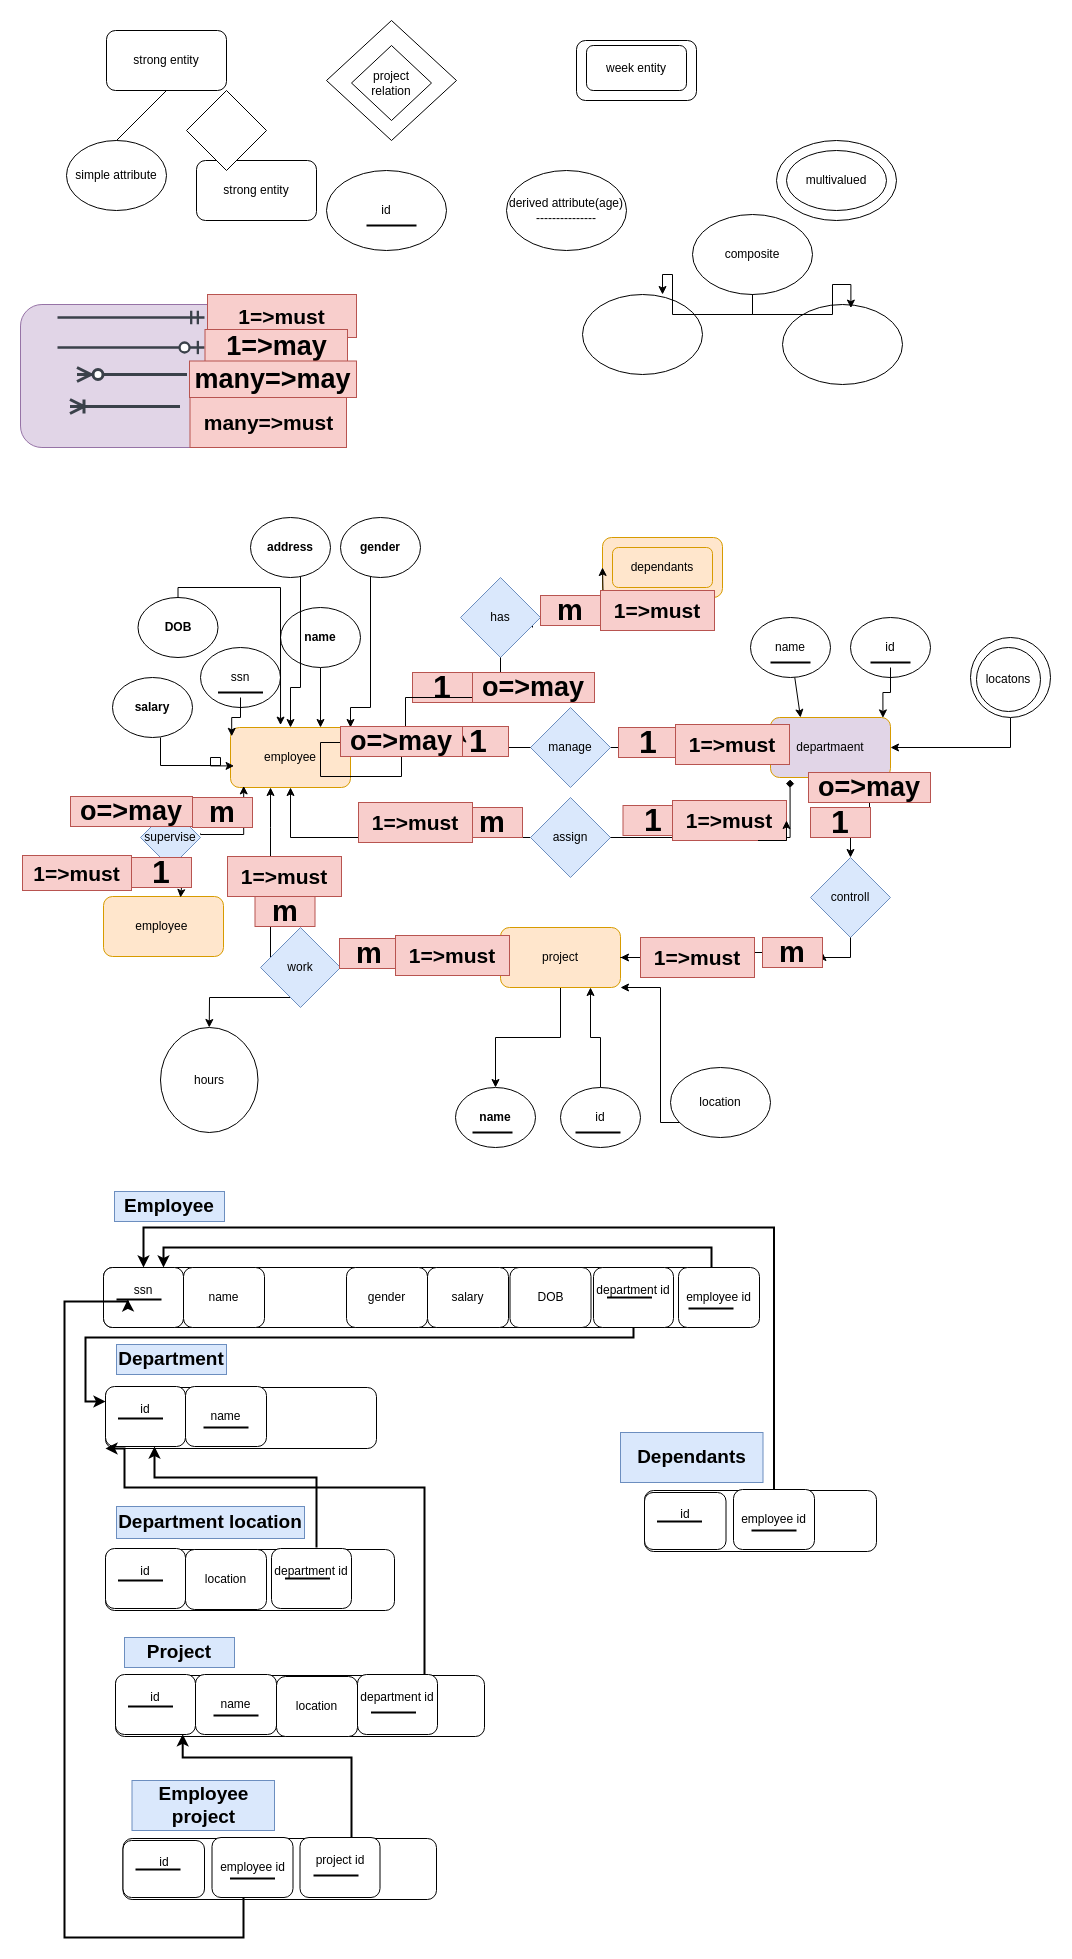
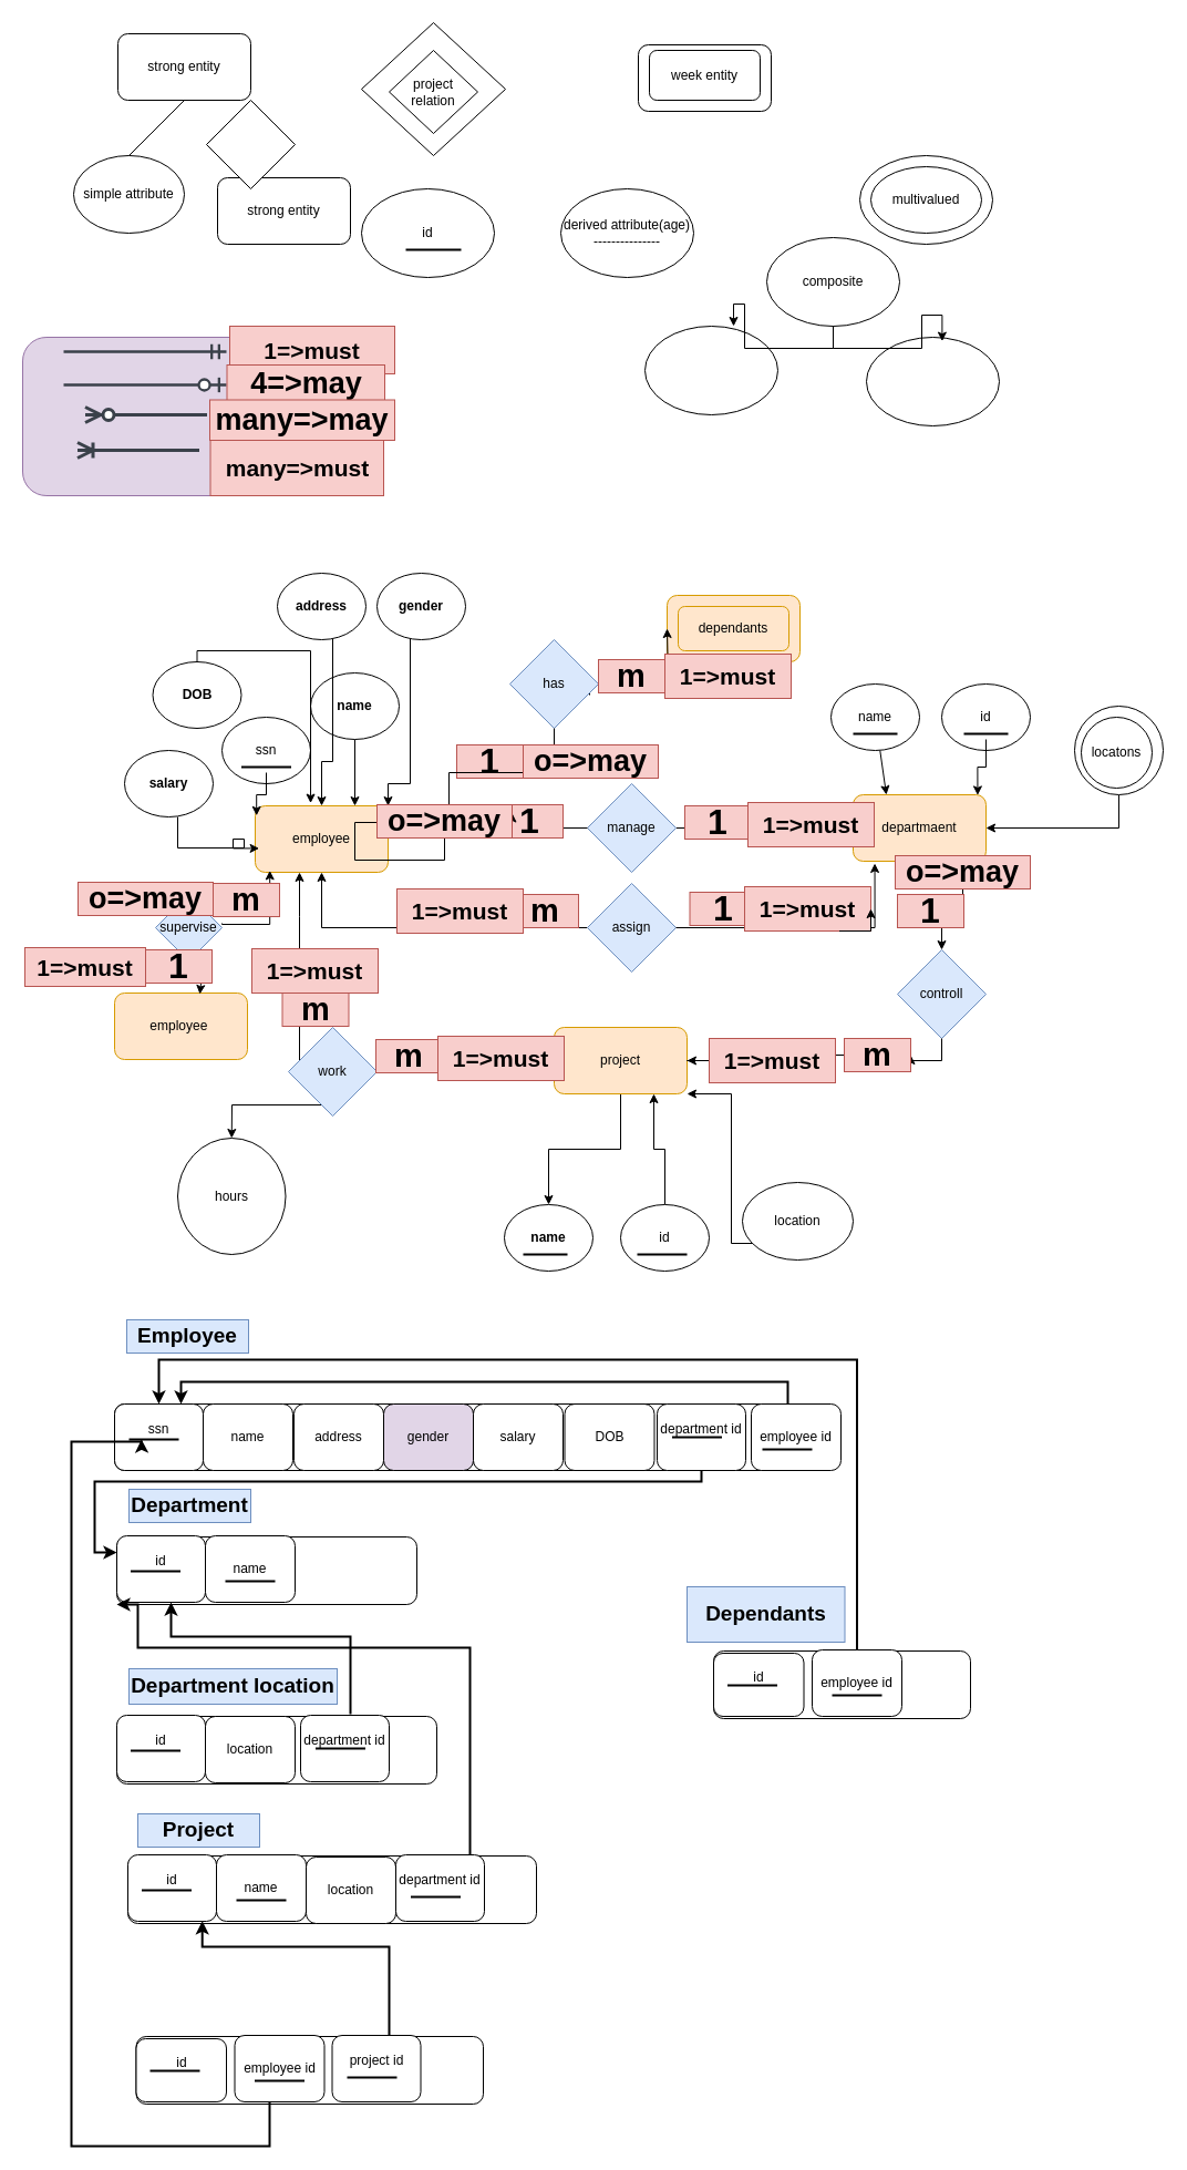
- <mxCell id="112" value="&lt;font size=&quot;1&quot; style=&quot;&quot;&gt;&lt;b style=&quot;font-size: 27px;&quot;&gt;1=&amp;gt;may&lt;/b&gt;&lt;/font&gt;" style="text;html=1;align=center;verticalAlign=middle;whiteSpace=wrap;rounded=0;fillColor=#f8cecc;strokeColor=#b85450;" vertex="1" parent="1"><mxGeometry x="204.5" y="329" width="142.5" height="33" as="geometry" /></mxCell>
+ <mxCell id="112" value="&lt;font size=&quot;1&quot; style=&quot;&quot;&gt;&lt;b style=&quot;font-size: 27px;&quot;&gt;4=&amp;gt;may&lt;/b&gt;&lt;/font&gt;" style="text;html=1;align=center;verticalAlign=middle;whiteSpace=wrap;rounded=0;fillColor=#f8cecc;strokeColor=#b85450;" vertex="1" parent="1"><mxGeometry x="204.5" y="329" width="142.5" height="33" as="geometry" /></mxCell>
- <mxCell id="23" value="departmaent" style="rounded=1;whiteSpace=wrap;html=1;fillColor=#e1d5e7;strokeColor=#d79b00;" parent="1" vertex="1"><mxGeometry x="770" y="717" width="120" height="60" as="geometry" /></mxCell>
+ <mxCell id="23" value="departmaent" style="rounded=1;whiteSpace=wrap;html=1;fillColor=#ffe6cc;strokeColor=#d79b00;" parent="1" vertex="1"><mxGeometry x="770" y="717" width="120" height="60" as="geometry" /></mxCell>
- <mxCell id="51" style="edgeStyle=orthogonalEdgeStyle;rounded=0;orthogonalLoop=1;jettySize=auto;html=1;entryX=0.163;entryY=1.033;entryDx=0;entryDy=0;entryPerimeter=0;endArrow=diamond;" parent="1" source="50" target="23" edge="1"><mxGeometry relative="1" as="geometry" /></mxCell>
+ <mxCell id="51" style="edgeStyle=orthogonalEdgeStyle;rounded=0;orthogonalLoop=1;jettySize=auto;html=1;entryX=0.163;entryY=1.033;entryDx=0;entryDy=0;entryPerimeter=0;" parent="1" source="50" target="23" edge="1"><mxGeometry relative="1" as="geometry" /></mxCell>
+ <mxCell id="120" value="address" style="rounded=1;whiteSpace=wrap;html=1;" vertex="1" parent="1"><mxGeometry x="265" y="1267" width="81" height="60" as="geometry" /></mxCell>
- <mxCell id="121" value="gender" style="rounded=1;whiteSpace=wrap;html=1;" vertex="1" parent="1"><mxGeometry x="346" y="1267" width="81" height="60" as="geometry" /></mxCell>
+ <mxCell id="121" value="gender" style="rounded=1;whiteSpace=wrap;html=1;fillColor=#e1d5e7;" vertex="1" parent="1"><mxGeometry x="346" y="1267" width="81" height="60" as="geometry" /></mxCell>
- <mxCell id="156" value="&lt;span style=&quot;font-size: 19px;&quot;&gt;&lt;b&gt;Employee project&lt;/b&gt;&lt;/span&gt;" style="text;html=1;align=center;verticalAlign=middle;whiteSpace=wrap;rounded=0;fillColor=#dae8fc;strokeColor=#6c8ebf;" vertex="1" parent="1"><mxGeometry x="131.5" y="1780" width="142.5" height="50" as="geometry" /></mxCell>
